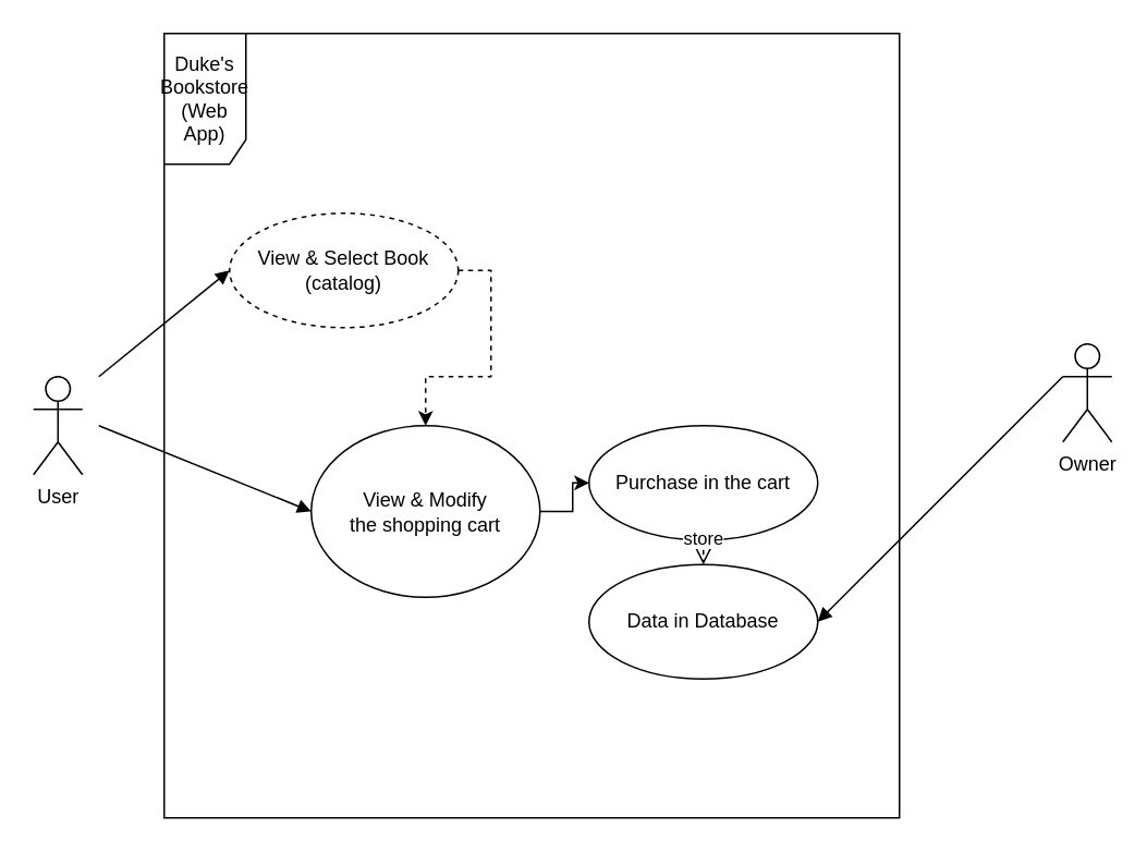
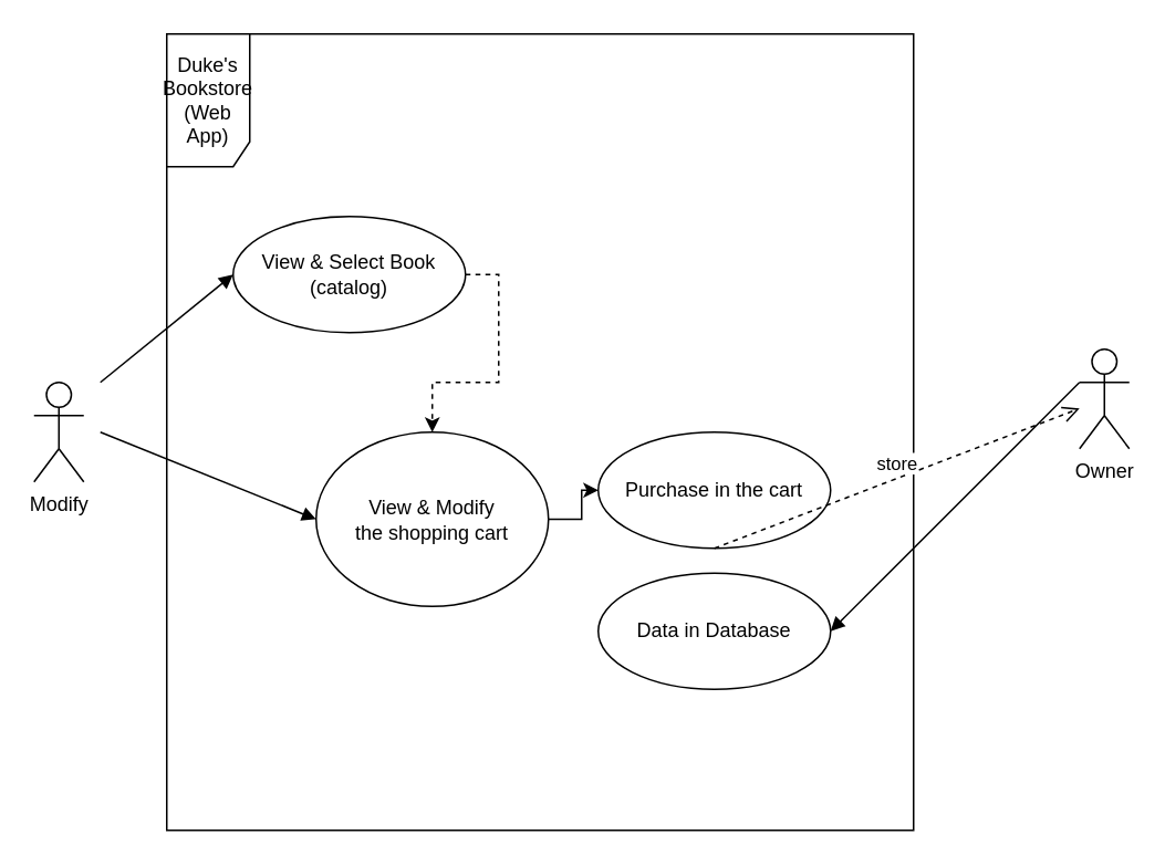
- <mxCell id="5" value="View &amp;amp; Select Book&lt;br&gt;(catalog)" style="ellipse;whiteSpace=wrap;html=1;dashed=1;" vertex="1" parent="1"><mxGeometry x="140" y="130" width="140" height="70" as="geometry" /></mxCell>
+ <mxCell id="5" value="View &amp;amp; Select Book&lt;br&gt;(catalog)" style="ellipse;whiteSpace=wrap;html=1;" vertex="1" parent="1"><mxGeometry x="140" y="130" width="140" height="70" as="geometry" /></mxCell>
- <mxCell id="2" value="User" style="shape=umlActor;verticalLabelPosition=bottom;verticalAlign=top;html=1;" vertex="1" parent="1"><mxGeometry x="20" y="230" width="30" height="60" as="geometry" /></mxCell>
+ <mxCell id="2" value="Modify" style="shape=umlActor;verticalLabelPosition=bottom;verticalAlign=top;html=1;" vertex="1" parent="1"><mxGeometry x="20" y="230" width="30" height="60" as="geometry" /></mxCell>
- <mxCell id="13" value="store" style="html=1;verticalAlign=bottom;endArrow=open;dashed=1;endSize=8;entryX=0.5;entryY=0;entryDx=0;entryDy=0;exitX=0.5;exitY=1;exitDx=0;exitDy=0;" edge="1" parent="1" source="9" target="11"><mxGeometry relative="1" as="geometry"><mxPoint x="420" y="300" as="sourcePoint" /><mxPoint x="340" y="300" as="targetPoint" /></mxGeometry></mxCell>
+ <mxCell id="13" value="store" style="html=1;verticalAlign=bottom;endArrow=open;dashed=1;endSize=8;exitX=0.5;exitY=1;exitDx=0;exitDy=0;" edge="1" parent="1" source="9" target="10"><mxGeometry relative="1" as="geometry"><mxPoint x="420" y="300" as="sourcePoint" /><mxPoint x="340" y="300" as="targetPoint" /></mxGeometry></mxCell>
